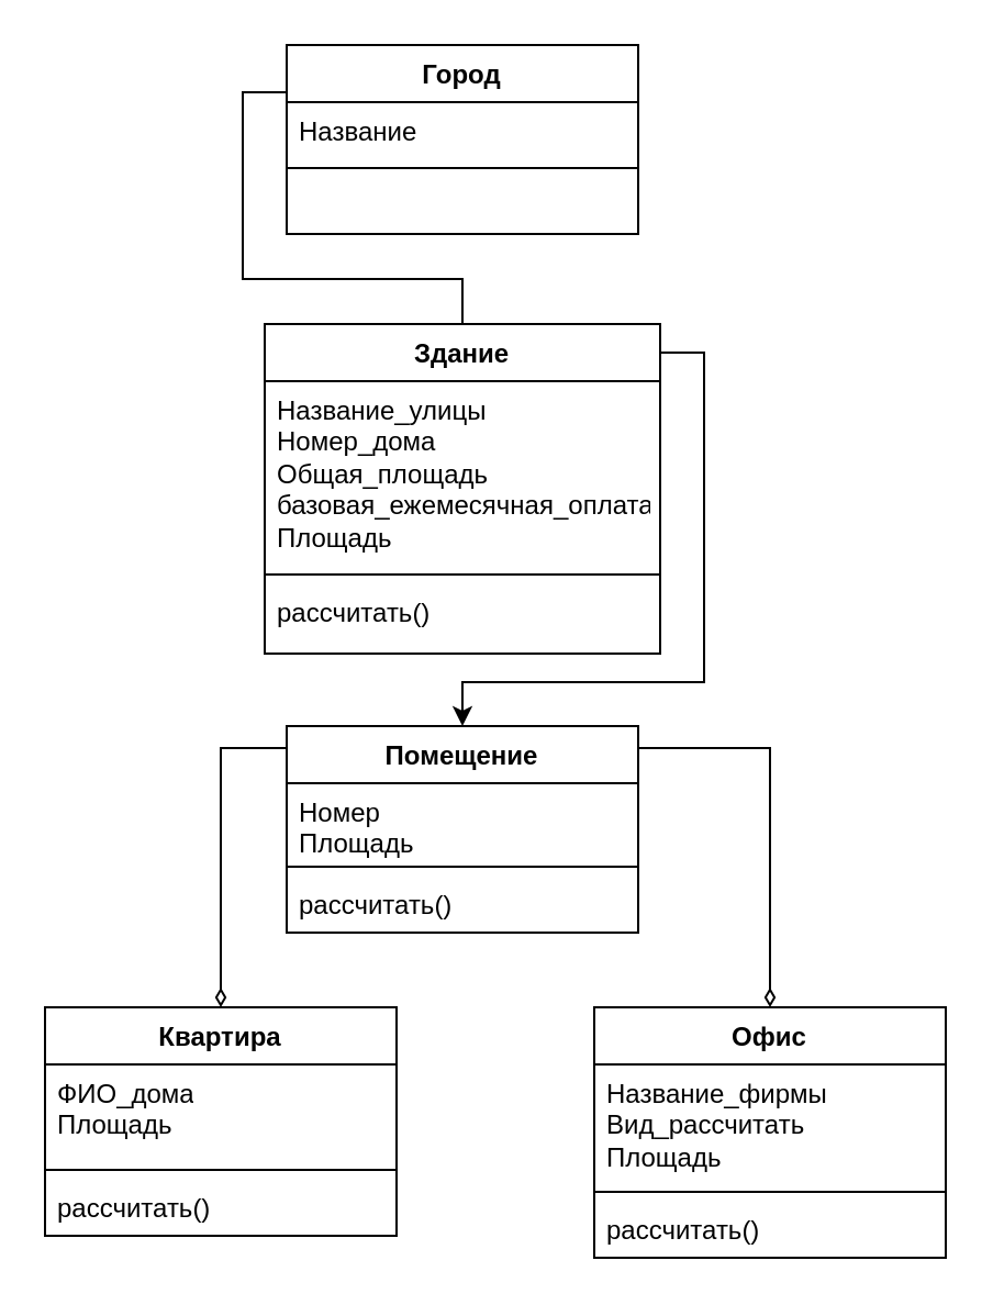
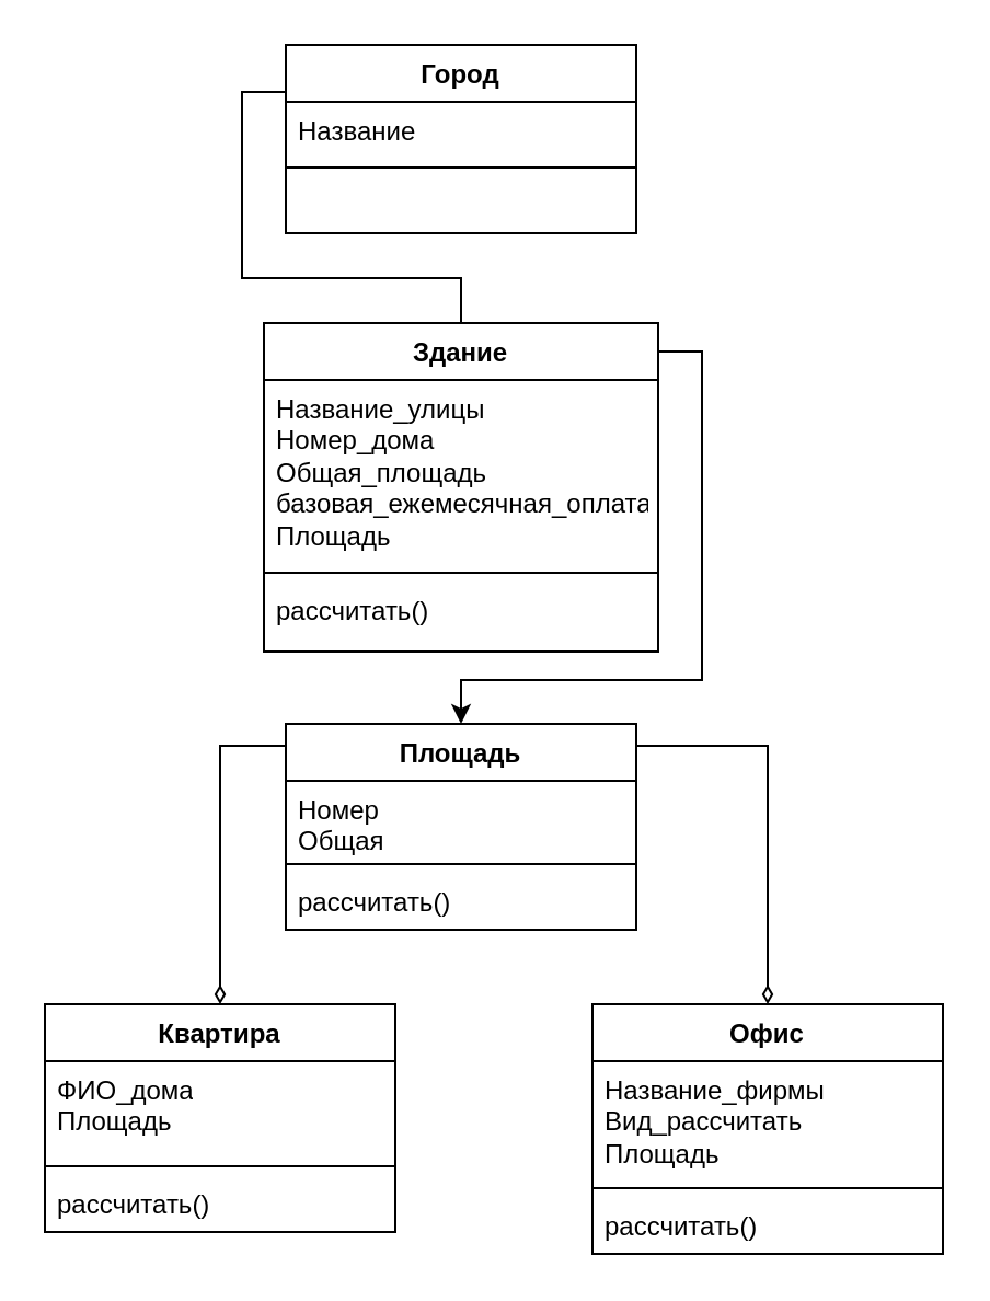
- <mxCell id="11" value="Помещение" style="swimlane;fontStyle=1;align=center;verticalAlign=top;childLayout=stackLayout;horizontal=1;startSize=26;horizontalStack=0;resizeParent=1;resizeParentMax=0;resizeLast=0;collapsible=1;marginBottom=0;whiteSpace=wrap;html=1;" parent="1" vertex="1"><mxGeometry x="130" y="330" width="160" height="94" as="geometry" /></mxCell>
+ <mxCell id="11" value="Площадь" style="swimlane;fontStyle=1;align=center;verticalAlign=top;childLayout=stackLayout;horizontal=1;startSize=26;horizontalStack=0;resizeParent=1;resizeParentMax=0;resizeLast=0;collapsible=1;marginBottom=0;whiteSpace=wrap;html=1;" parent="1" vertex="1"><mxGeometry x="130" y="330" width="160" height="94" as="geometry" /></mxCell>
- <mxCell id="12" value="Номер&lt;br&gt;Площадь" style="text;strokeColor=none;fillColor=none;align=left;verticalAlign=top;spacingLeft=4;spacingRight=4;overflow=hidden;rotatable=0;points=[[0,0.5],[1,0.5]];portConstraint=eastwest;whiteSpace=wrap;html=1;" parent="11" vertex="1"><mxGeometry y="26" width="160" height="34" as="geometry" /></mxCell>
+ <mxCell id="12" value="Номер&lt;br&gt;Общая" style="text;strokeColor=none;fillColor=none;align=left;verticalAlign=top;spacingLeft=4;spacingRight=4;overflow=hidden;rotatable=0;points=[[0,0.5],[1,0.5]];portConstraint=eastwest;whiteSpace=wrap;html=1;" parent="11" vertex="1"><mxGeometry y="26" width="160" height="34" as="geometry" /></mxCell>
